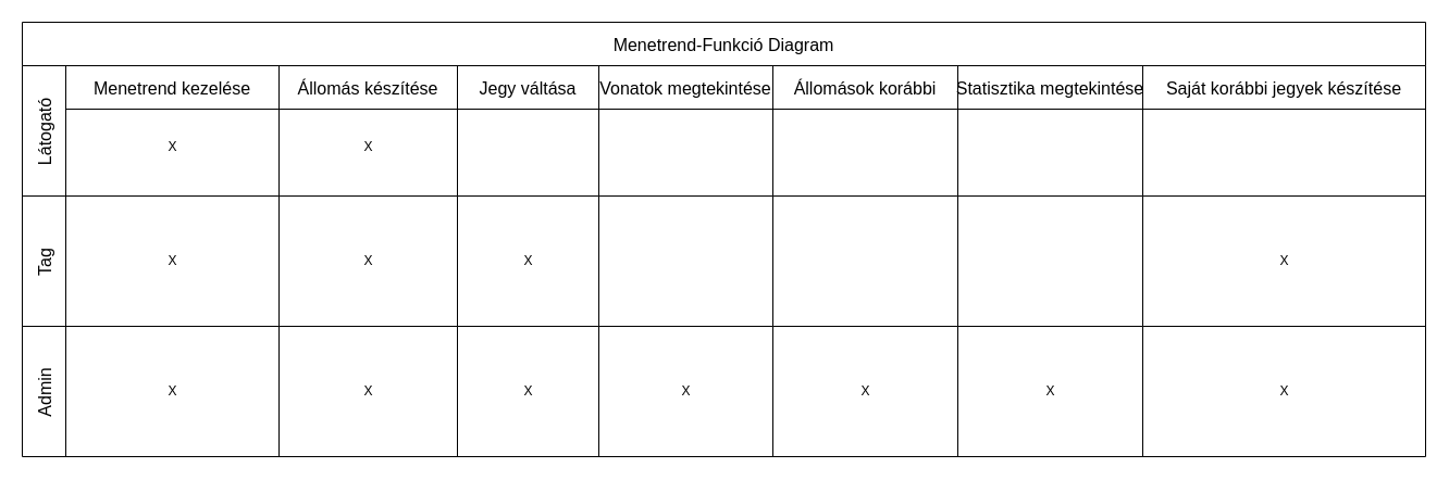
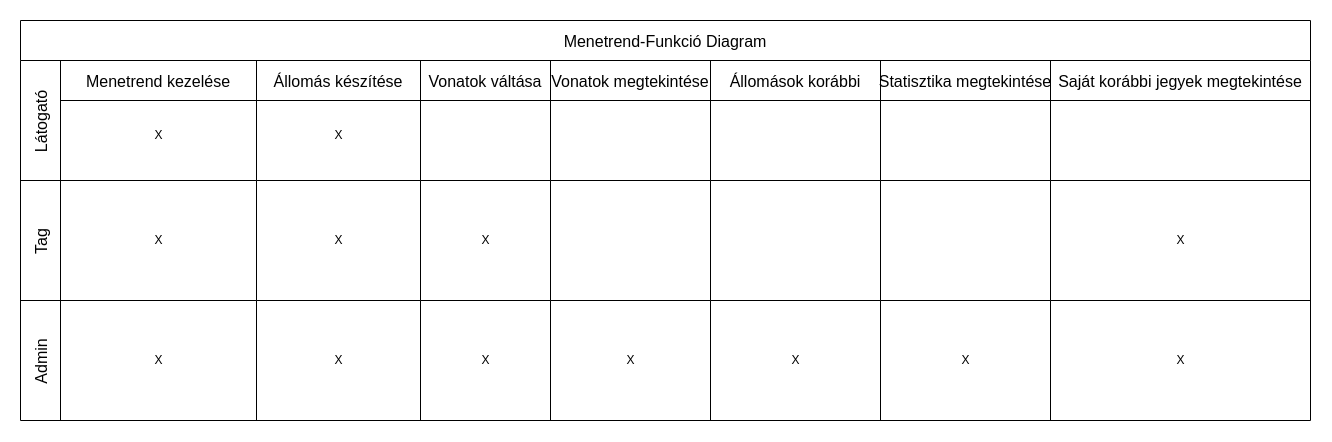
- <mxCell id="8" value="Jegy váltása" style="swimlane;swimlaneHead=0;swimlaneBody=0;fontStyle=0;strokeColor=inherit;connectable=0;fillColor=none;startSize=40;collapsible=0;recursiveResize=0;expand=0;fontSize=16;" vertex="1" parent="3"><mxGeometry x="400" width="130" height="120" as="geometry"><mxRectangle width="130" height="120" as="alternateBounds" /></mxGeometry></mxCell>
+ <mxCell id="8" value="Vonatok váltása" style="swimlane;swimlaneHead=0;swimlaneBody=0;fontStyle=0;strokeColor=inherit;connectable=0;fillColor=none;startSize=40;collapsible=0;recursiveResize=0;expand=0;fontSize=16;" vertex="1" parent="3"><mxGeometry x="400" width="130" height="120" as="geometry"><mxRectangle width="130" height="120" as="alternateBounds" /></mxGeometry></mxCell>
- <mxCell id="12" value="Saját korábbi jegyek készítése" style="swimlane;swimlaneHead=0;swimlaneBody=0;fontStyle=0;strokeColor=inherit;connectable=0;fillColor=none;startSize=40;collapsible=0;recursiveResize=0;expand=0;fontSize=16;" vertex="1" parent="3"><mxGeometry x="1030" width="260" height="120" as="geometry"><mxRectangle width="260" height="120" as="alternateBounds" /></mxGeometry></mxCell>
+ <mxCell id="12" value="Saját korábbi jegyek megtekintése" style="swimlane;swimlaneHead=0;swimlaneBody=0;fontStyle=0;strokeColor=inherit;connectable=0;fillColor=none;startSize=40;collapsible=0;recursiveResize=0;expand=0;fontSize=16;" vertex="1" parent="3"><mxGeometry x="1030" width="260" height="120" as="geometry"><mxRectangle width="260" height="120" as="alternateBounds" /></mxGeometry></mxCell>
